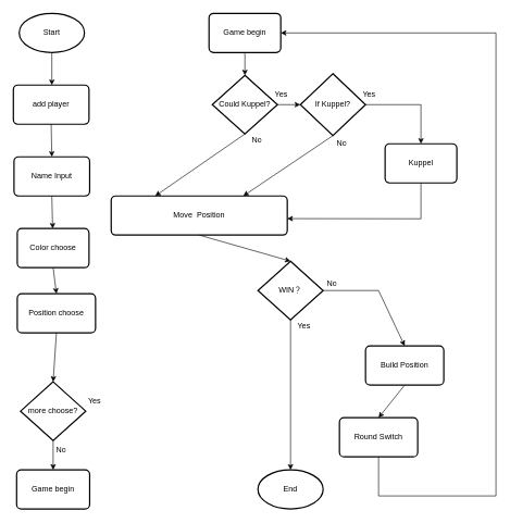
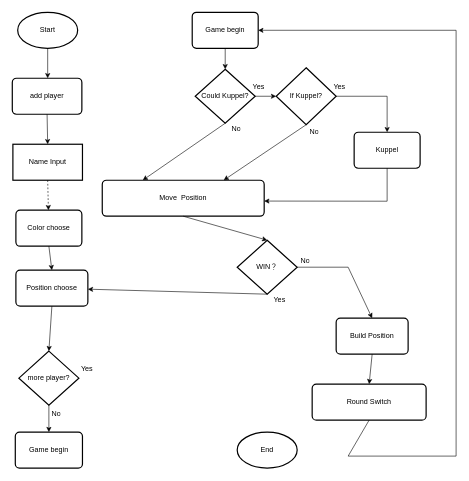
- <mxCell id="6" value="Name Input" style="rounded=1;whiteSpace=wrap;html=1;absoluteArcSize=1;arcSize=14;strokeWidth=2;" parent="1" vertex="1"><mxGeometry x="21" y="240" width="116" height="60" as="geometry" /></mxCell>
+ <mxCell id="6" value="Name Input" style="whiteSpace=wrap;html=1;absoluteArcSize=1;arcSize=14;strokeWidth=2;rounded=0;" parent="1" vertex="1"><mxGeometry x="21" y="240" width="116" height="60" as="geometry" /></mxCell>
- <mxCell id="8" value="" style="endArrow=classic;html=1;rounded=0;exitX=0.5;exitY=1;exitDx=0;exitDy=0;" parent="1" source="6" target="9" edge="1"><mxGeometry width="50" height="50" relative="1" as="geometry"><mxPoint x="81" y="300" as="sourcePoint" /><mxPoint x="81" y="350" as="targetPoint" /></mxGeometry></mxCell>
+ <mxCell id="8" value="" style="endArrow=classic;html=1;rounded=0;exitX=0.5;exitY=1;exitDx=0;exitDy=0;dashed=1;" parent="1" source="6" target="9" edge="1"><mxGeometry width="50" height="50" relative="1" as="geometry"><mxPoint x="81" y="300" as="sourcePoint" /><mxPoint x="81" y="350" as="targetPoint" /></mxGeometry></mxCell>
- <mxCell id="10" value="more choose?" style="strokeWidth=2;html=1;shape=mxgraph.flowchart.decision;whiteSpace=wrap;" parent="1" vertex="1"><mxGeometry x="31" y="585" width="100" height="90" as="geometry" /></mxCell>
+ <mxCell id="10" value="more player?" style="strokeWidth=2;html=1;shape=mxgraph.flowchart.decision;whiteSpace=wrap;" parent="1" vertex="1"><mxGeometry x="31" y="585" width="100" height="90" as="geometry" /></mxCell>
- <mxCell id="32" value="Round Switch" style="rounded=1;whiteSpace=wrap;html=1;absoluteArcSize=1;arcSize=14;strokeWidth=2;" parent="1" vertex="1"><mxGeometry x="520" y="640" width="120" height="60" as="geometry" /></mxCell>
+ <mxCell id="32" value="Round Switch" style="rounded=1;whiteSpace=wrap;html=1;absoluteArcSize=1;arcSize=14;strokeWidth=2;" parent="1" vertex="1"><mxGeometry x="520" y="640" width="190" height="60" as="geometry" /></mxCell>
- <mxCell id="35" value="" style="endArrow=classic;html=1;rounded=0;exitX=0.5;exitY=1;exitDx=0;exitDy=0;exitPerimeter=0;entryX=0.5;entryY=0;entryDx=0;entryDy=0;entryPerimeter=0;" parent="1" source="27" target="34" edge="1"><mxGeometry width="50" height="50" relative="1" as="geometry"><mxPoint x="320" y="480" as="sourcePoint" /><mxPoint x="370" y="430" as="targetPoint" /></mxGeometry></mxCell>
+ <mxCell id="35" value="" style="endArrow=classic;html=1;rounded=0;exitX=0.5;exitY=1;exitDx=0;exitDy=0;exitPerimeter=0;" parent="1" source="27" target="12" edge="1"><mxGeometry width="50" height="50" relative="1" as="geometry"><mxPoint x="320" y="480" as="sourcePoint" /><mxPoint x="370" y="430" as="targetPoint" /></mxGeometry></mxCell>
